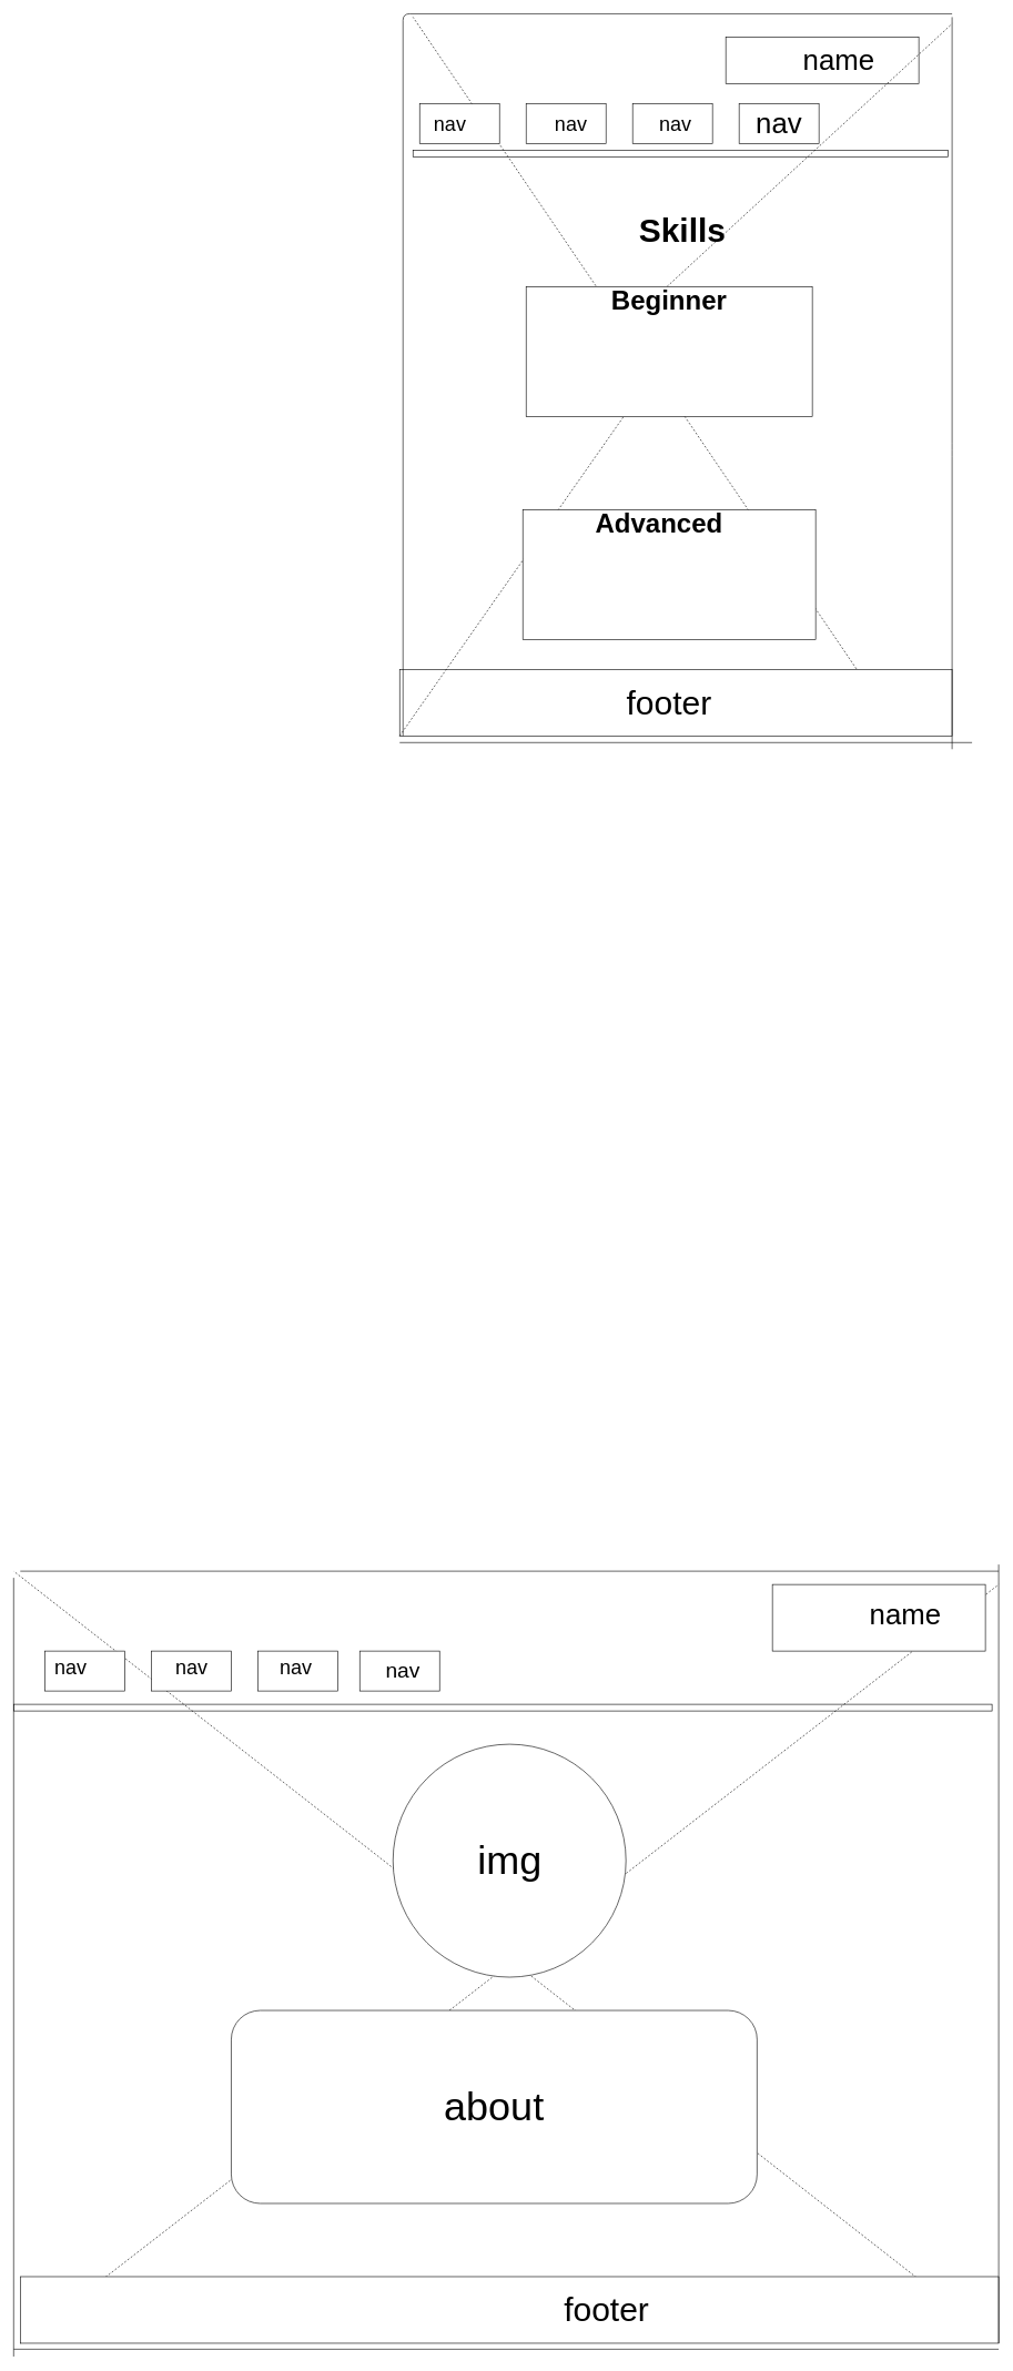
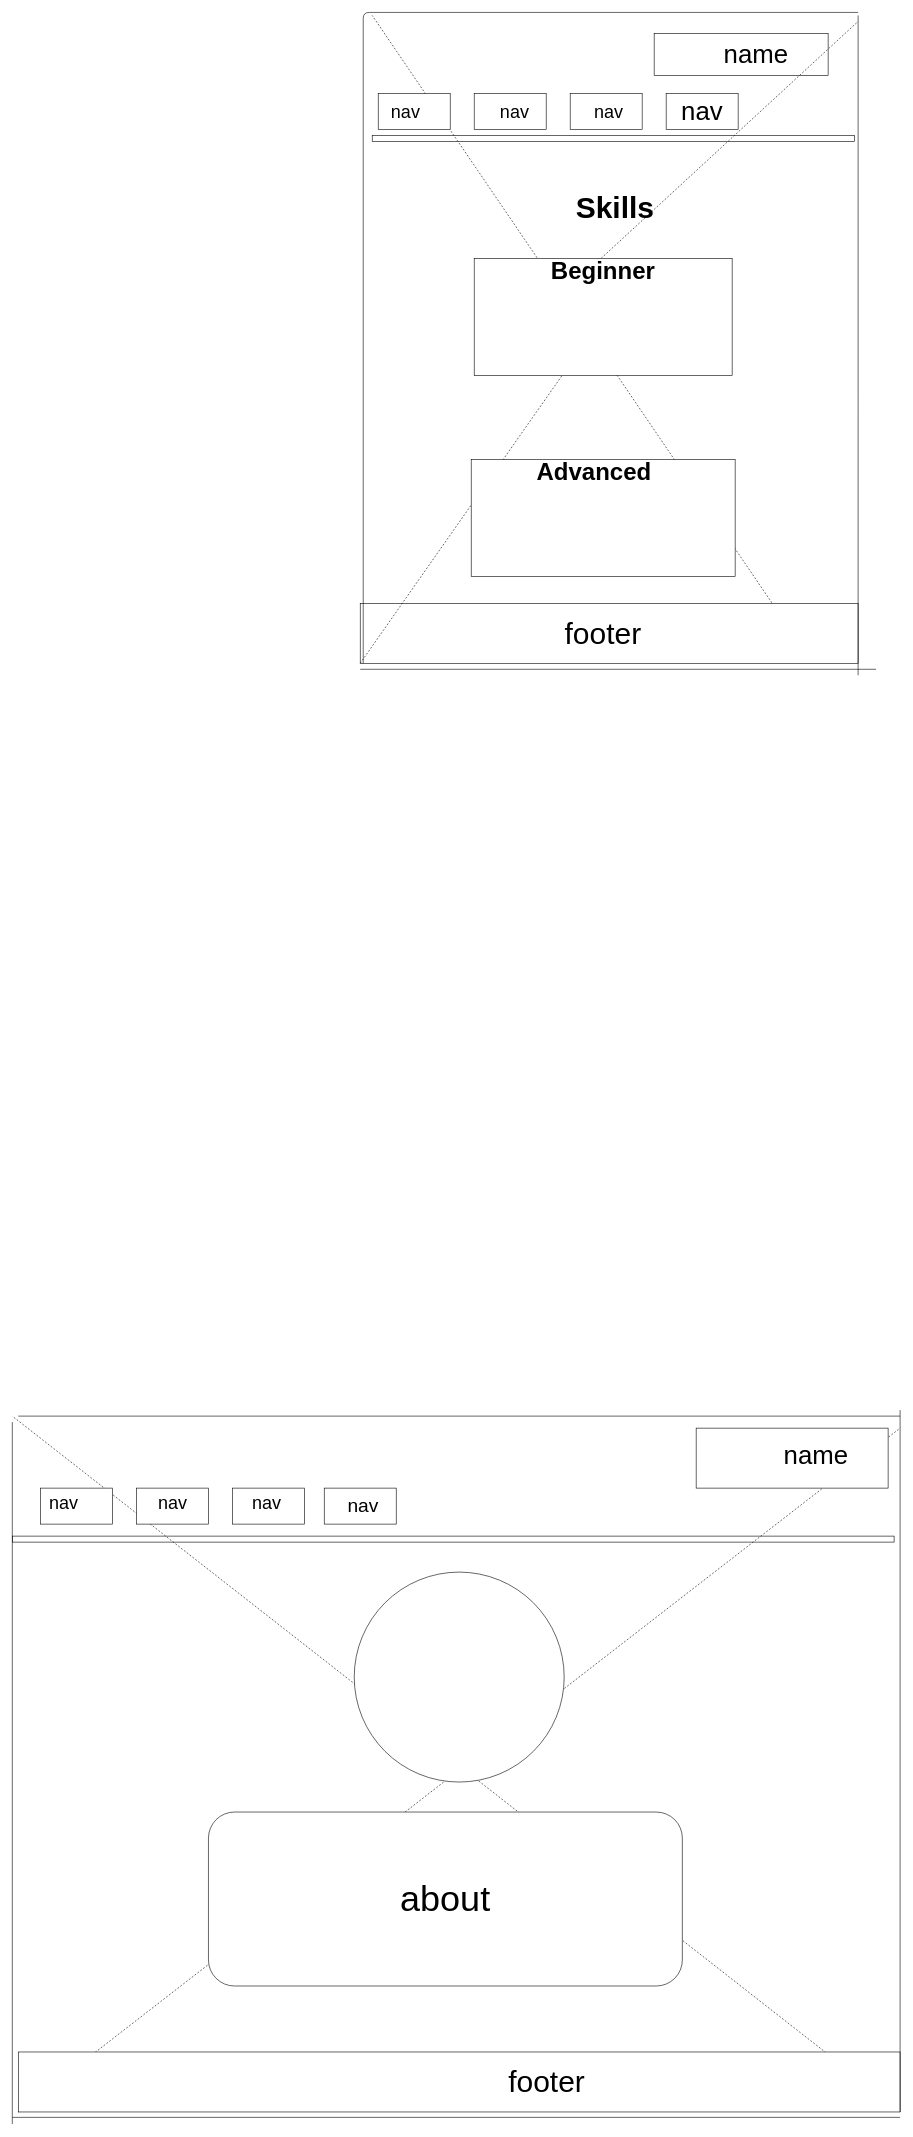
- <mxCell id="15" value="&lt;font style=&quot;font-size: 60px&quot;&gt;img&lt;br&gt;&lt;/font&gt;" style="text;html=1;strokeColor=none;fillColor=none;align=center;verticalAlign=middle;whiteSpace=wrap;rounded=0;" parent="1" vertex="1"><mxGeometry x="627.5" y="2720" width="275" height="150" as="geometry" /></mxCell>
